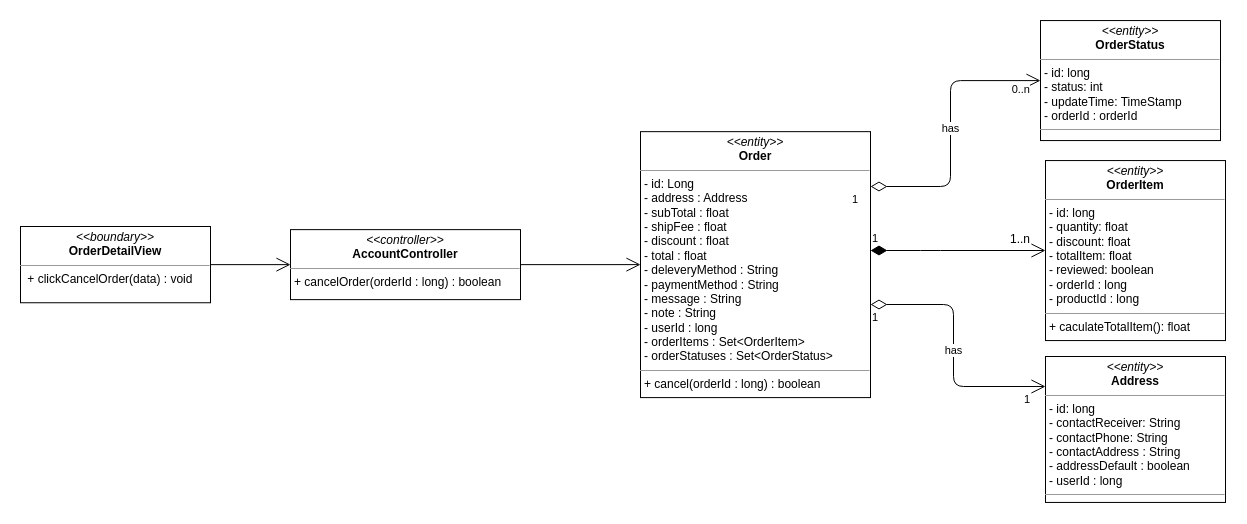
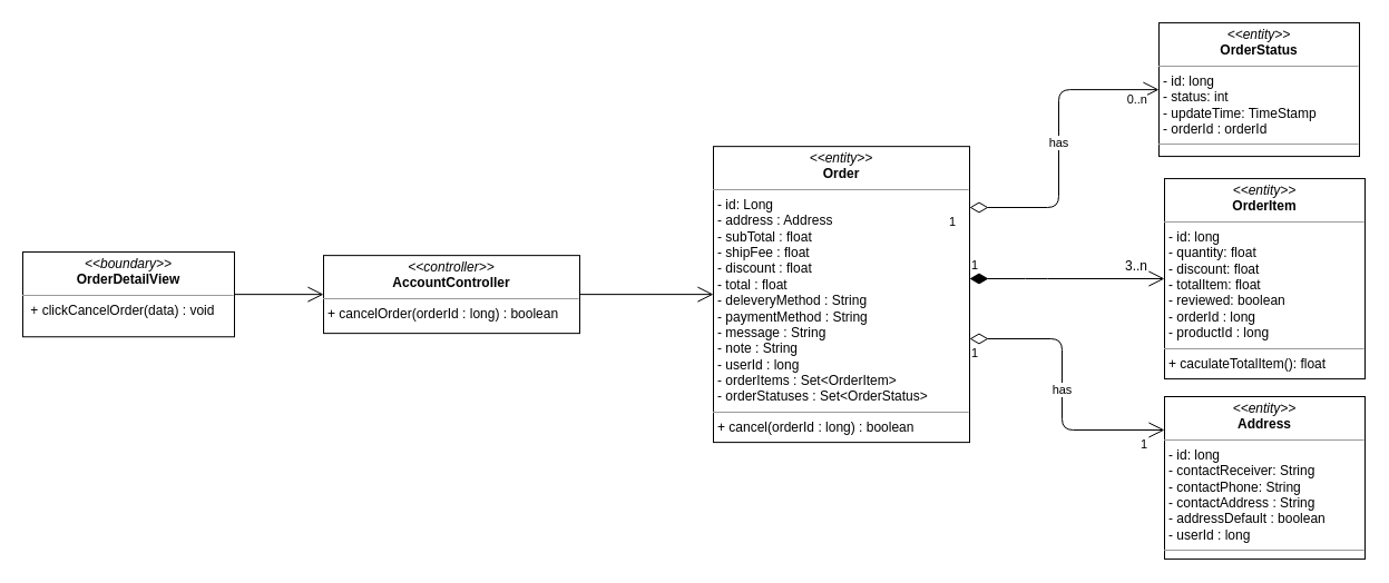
- <mxCell id="17" value="1..n" style="text;html=1;strokeColor=none;fillColor=none;align=center;verticalAlign=middle;whiteSpace=wrap;rounded=0;" vertex="1" parent="1"><mxGeometry x="1000" y="229.13" width="40" height="20" as="geometry" /></mxCell>
+ <mxCell id="17" value="3..n" style="text;html=1;strokeColor=none;fillColor=none;align=center;verticalAlign=middle;whiteSpace=wrap;rounded=0;" vertex="1" parent="1"><mxGeometry x="1000" y="229.13" width="40" height="20" as="geometry" /></mxCell>
